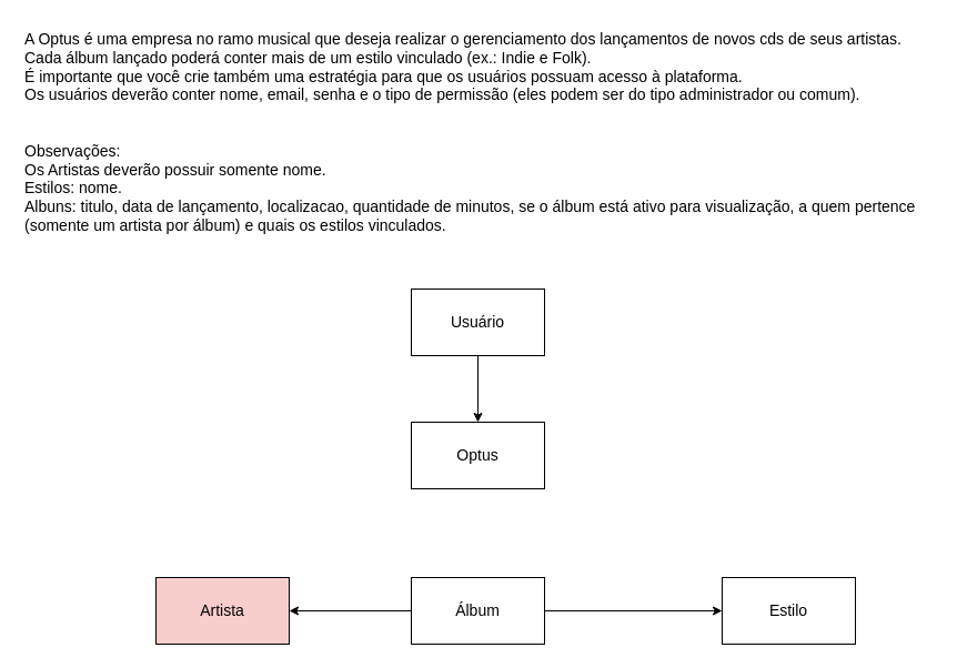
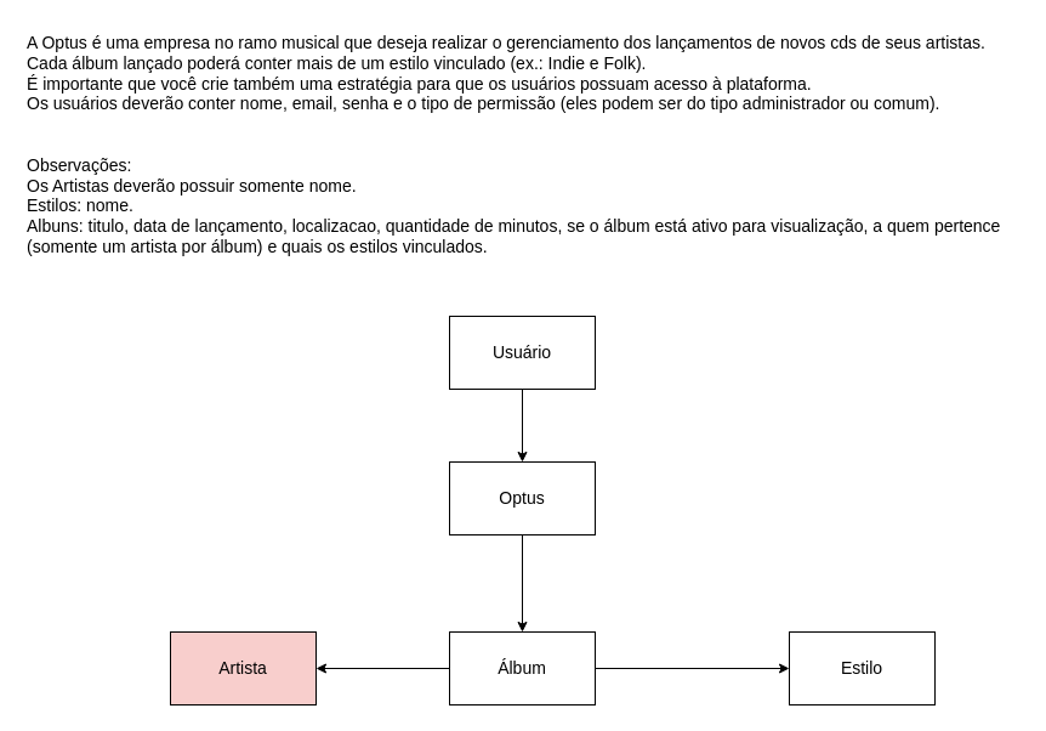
+ <mxCell id="5" style="edgeStyle=orthogonalEdgeStyle;rounded=0;orthogonalLoop=1;jettySize=auto;html=1;" edge="1" parent="1" source="6" target="9"><mxGeometry relative="1" as="geometry" /></mxCell>
